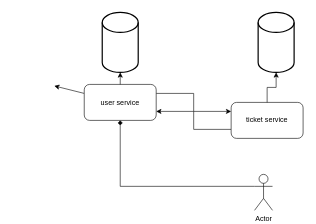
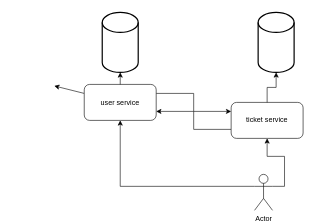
- <mxCell id="14" style="edgeStyle=orthogonalEdgeStyle;rounded=0;orthogonalLoop=1;jettySize=auto;html=1;exitX=0;exitY=0.333;exitDx=0;exitDy=0;exitPerimeter=0;entryX=0.5;entryY=1;entryDx=0;entryDy=0;endArrow=diamond;" edge="1" parent="1" source="16" target="4"><mxGeometry relative="1" as="geometry" /></mxCell>
+ <mxCell id="14" style="edgeStyle=orthogonalEdgeStyle;rounded=0;orthogonalLoop=1;jettySize=auto;html=1;exitX=0;exitY=0.333;exitDx=0;exitDy=0;exitPerimeter=0;entryX=0.5;entryY=1;entryDx=0;entryDy=0;" edge="1" parent="1" source="16" target="4"><mxGeometry relative="1" as="geometry" /></mxCell>
+ <mxCell id="15" style="edgeStyle=orthogonalEdgeStyle;rounded=0;orthogonalLoop=1;jettySize=auto;html=1;exitX=1;exitY=0.333;exitDx=0;exitDy=0;exitPerimeter=0;entryX=0.5;entryY=1;entryDx=0;entryDy=0;" edge="1" parent="1" source="16" target="6"><mxGeometry relative="1" as="geometry" /></mxCell>
